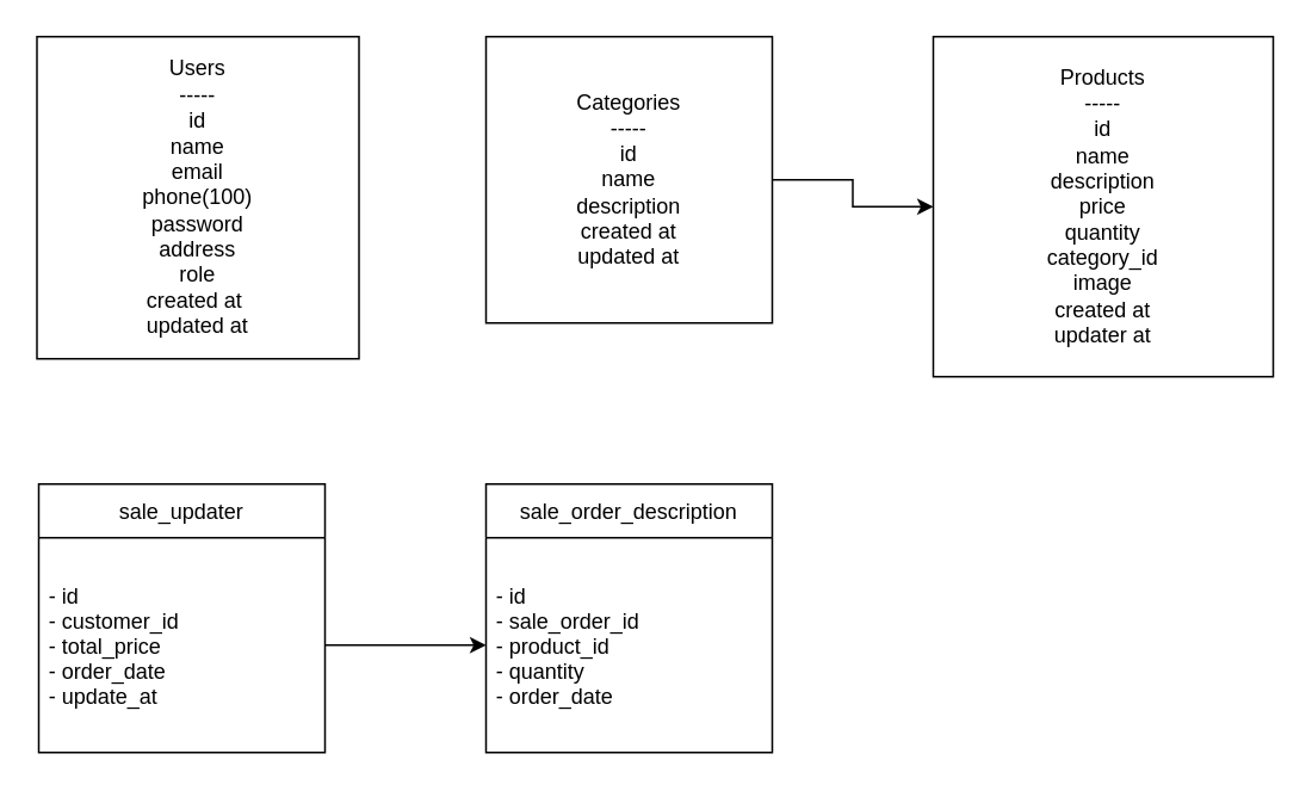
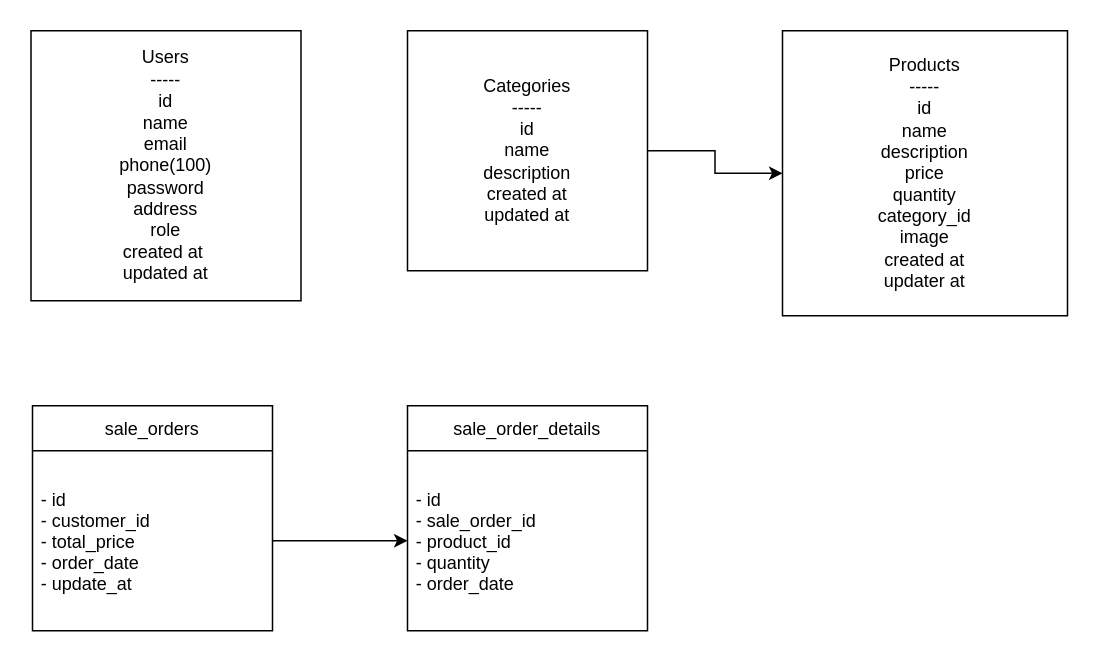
- <mxCell id="6" value="sale_updater" style="swimlane;fontStyle=0;childLayout=stackLayout;horizontal=1;startSize=30;horizontalStack=0;resizeParent=1;resizeParentMax=0;resizeLast=0;collapsible=1;marginBottom=0;" vertex="1" parent="1"><mxGeometry x="21" y="270" width="160" height="150" as="geometry"><mxRectangle x="580" y="280" width="90" height="30" as="alternateBounds" /></mxGeometry></mxCell>
+ <mxCell id="6" value="sale_orders" style="swimlane;fontStyle=0;childLayout=stackLayout;horizontal=1;startSize=30;horizontalStack=0;resizeParent=1;resizeParentMax=0;resizeLast=0;collapsible=1;marginBottom=0;" vertex="1" parent="1"><mxGeometry x="21" y="270" width="160" height="150" as="geometry"><mxRectangle x="580" y="280" width="90" height="30" as="alternateBounds" /></mxGeometry></mxCell>
- <mxCell id="8" value="sale_order_description" style="swimlane;fontStyle=0;childLayout=stackLayout;horizontal=1;startSize=30;horizontalStack=0;resizeParent=1;resizeParentMax=0;resizeLast=0;collapsible=1;marginBottom=0;" vertex="1" parent="1"><mxGeometry x="271" y="270" width="160" height="150" as="geometry"><mxRectangle x="580" y="280" width="90" height="30" as="alternateBounds" /></mxGeometry></mxCell>
+ <mxCell id="8" value="sale_order_details" style="swimlane;fontStyle=0;childLayout=stackLayout;horizontal=1;startSize=30;horizontalStack=0;resizeParent=1;resizeParentMax=0;resizeLast=0;collapsible=1;marginBottom=0;" vertex="1" parent="1"><mxGeometry x="271" y="270" width="160" height="150" as="geometry"><mxRectangle x="580" y="280" width="90" height="30" as="alternateBounds" /></mxGeometry></mxCell>
